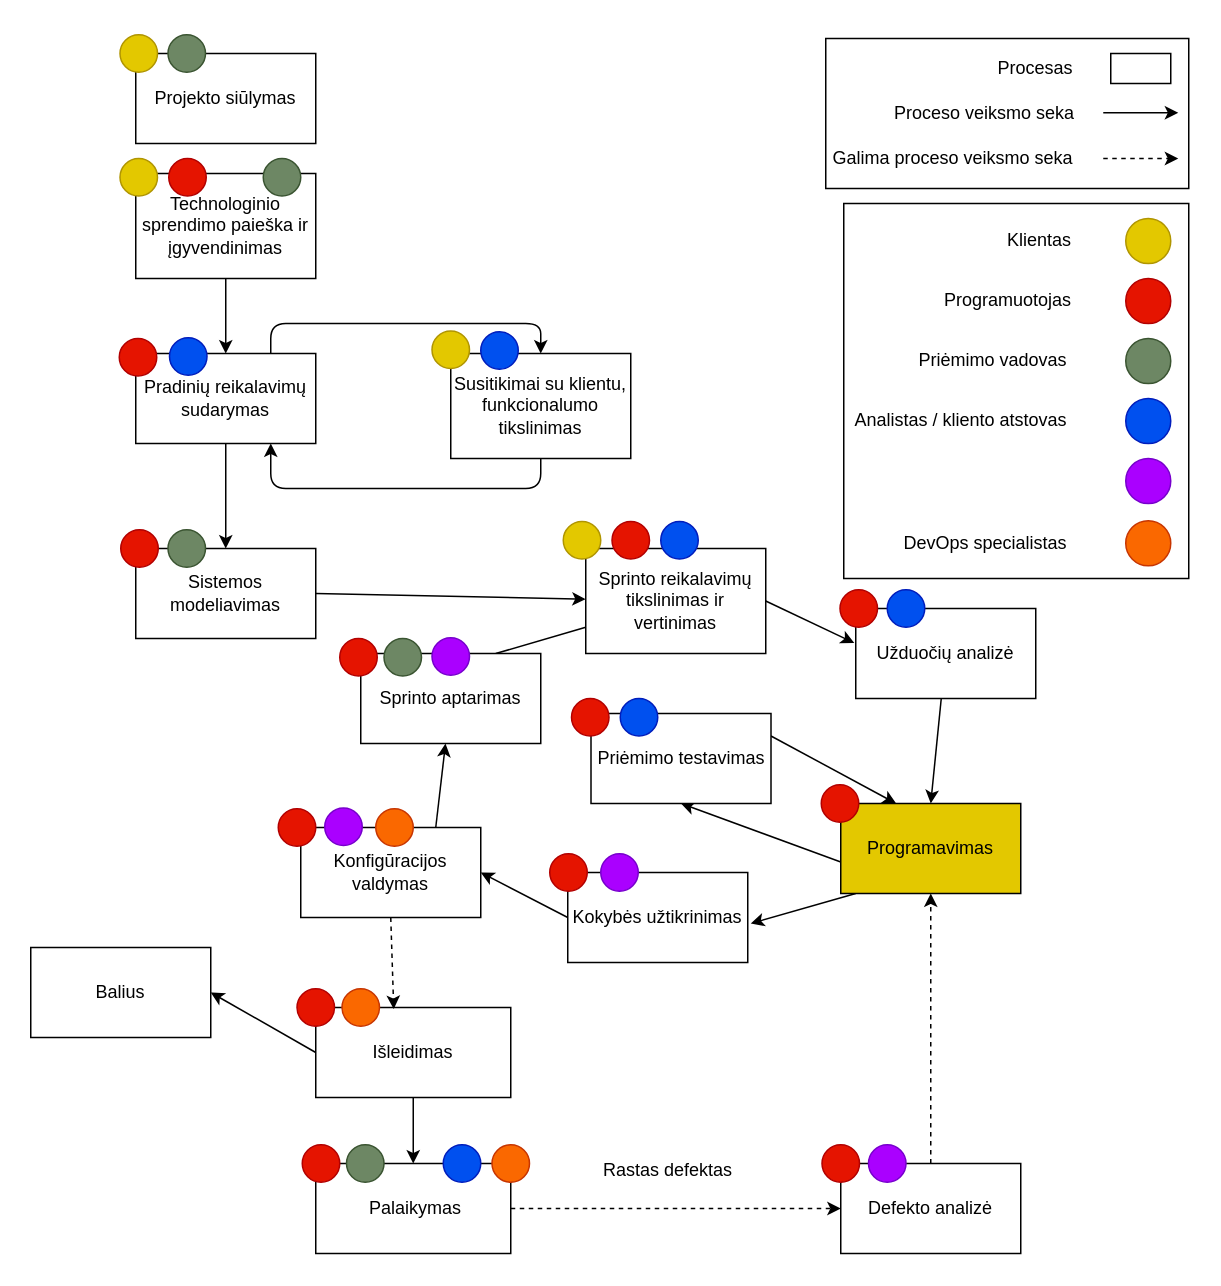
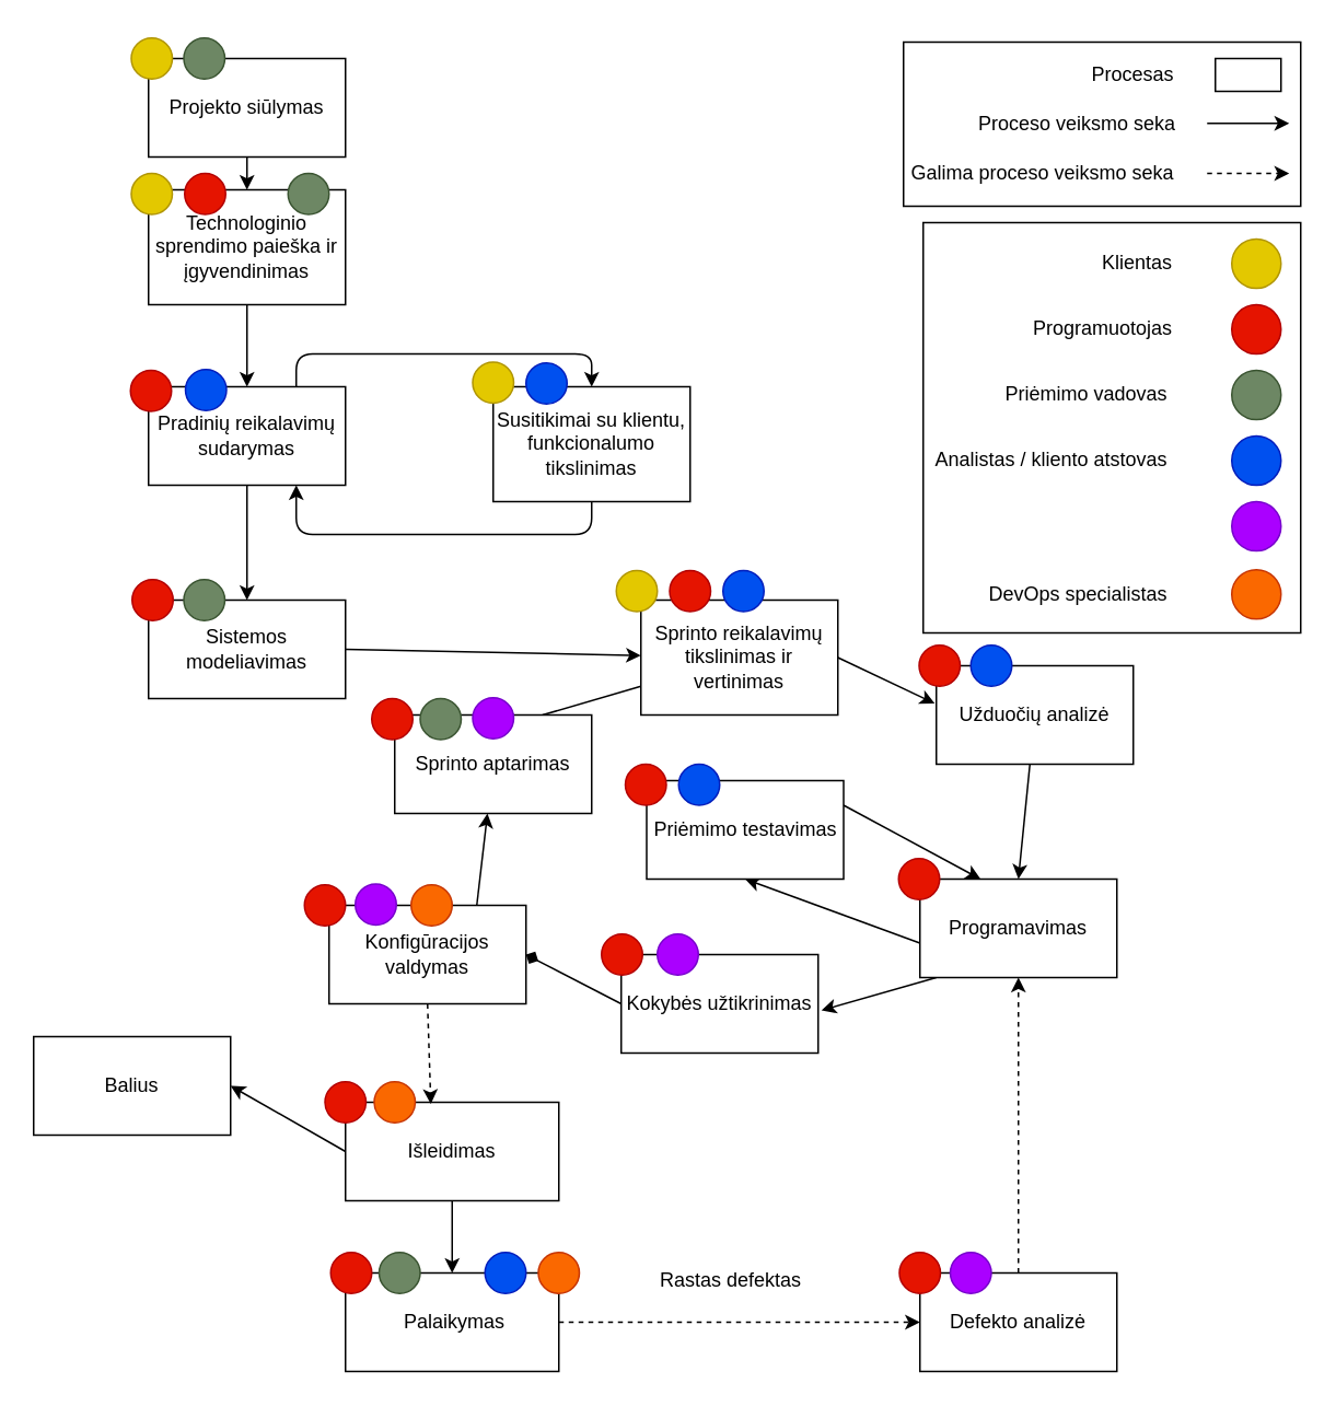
+ <mxCell id="9" value="" style="endArrow=classic;html=1;exitX=0.5;exitY=1;exitDx=0;exitDy=0;" parent="1" source="36" target="2" edge="1"><mxGeometry width="50" height="50" relative="1" as="geometry"><mxPoint x="300" y="115" as="sourcePoint" /><mxPoint x="350" y="65" as="targetPoint" /></mxGeometry></mxCell>
- <mxCell id="15" value="Programavimas" style="rounded=0;whiteSpace=wrap;html=1;fillColor=#e3c800;" parent="1" vertex="1"><mxGeometry x="560" y="535" width="120" height="60" as="geometry" /></mxCell>
+ <mxCell id="15" value="Programavimas" style="rounded=0;whiteSpace=wrap;html=1;" parent="1" vertex="1"><mxGeometry x="560" y="535" width="120" height="60" as="geometry" /></mxCell>
- <mxCell id="16" style="rounded=0;orthogonalLoop=1;jettySize=auto;html=1;exitX=0;exitY=0.5;exitDx=0;exitDy=0;entryX=1;entryY=0.5;entryDx=0;entryDy=0;" parent="1" source="17" target="32" edge="1"><mxGeometry relative="1" as="geometry" /></mxCell>
+ <mxCell id="16" style="rounded=0;orthogonalLoop=1;jettySize=auto;html=1;exitX=0;exitY=0.5;exitDx=0;exitDy=0;entryX=1;entryY=0.5;entryDx=0;entryDy=0;endArrow=diamond;" parent="1" source="17" target="32" edge="1"><mxGeometry relative="1" as="geometry" /></mxCell>
